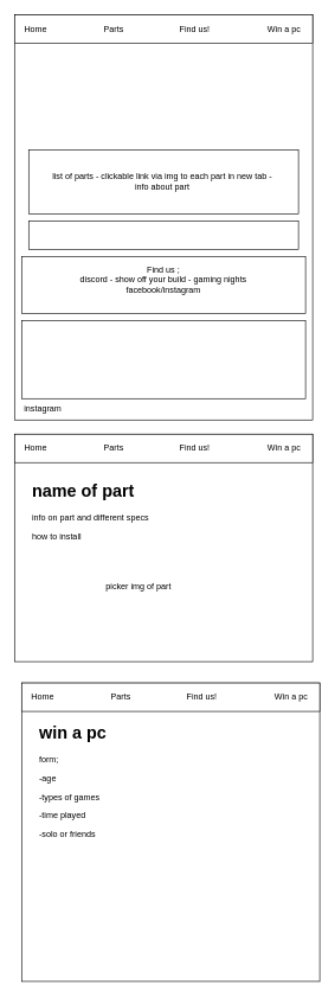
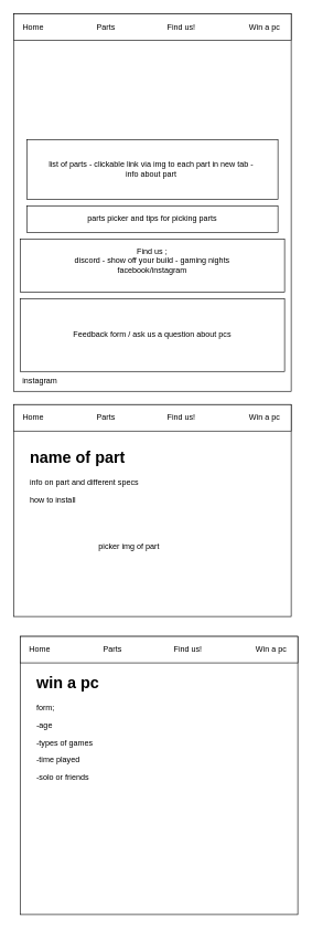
+ <mxCell id="11" value="parts picker and tips for picking parts" style="text;html=1;strokeColor=none;fillColor=none;align=center;verticalAlign=middle;whiteSpace=wrap;rounded=0;" parent="1" vertex="1"><mxGeometry x="50" y="315" width="360" height="30" as="geometry" /></mxCell>
+ <mxCell id="13" value="Feedback form / ask us a question about pcs" style="text;html=1;strokeColor=none;fillColor=none;align=center;verticalAlign=middle;whiteSpace=wrap;rounded=0;" parent="1" vertex="1"><mxGeometry x="40" y="460" width="380" height="90" as="geometry" /></mxCell>
